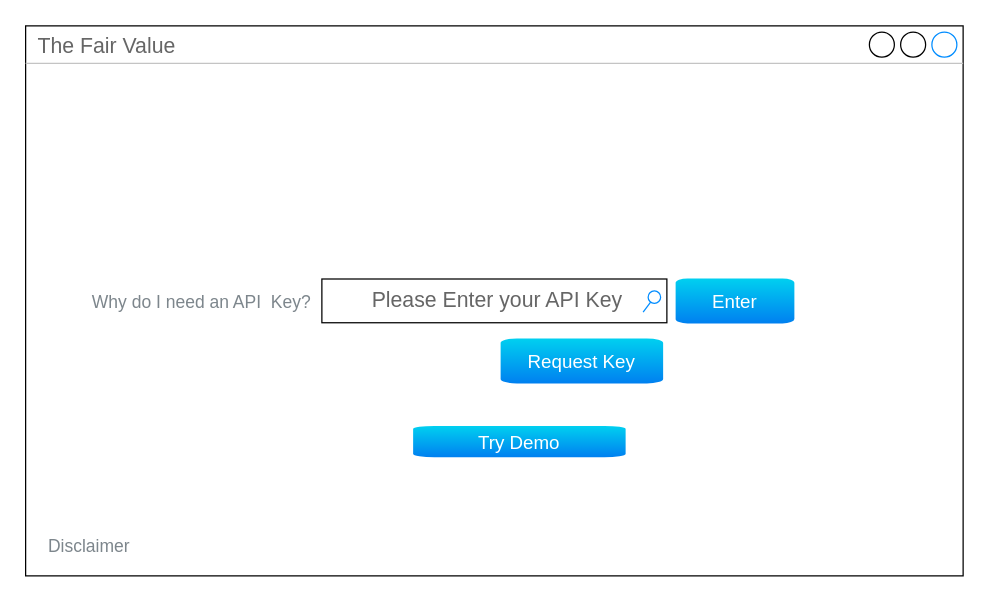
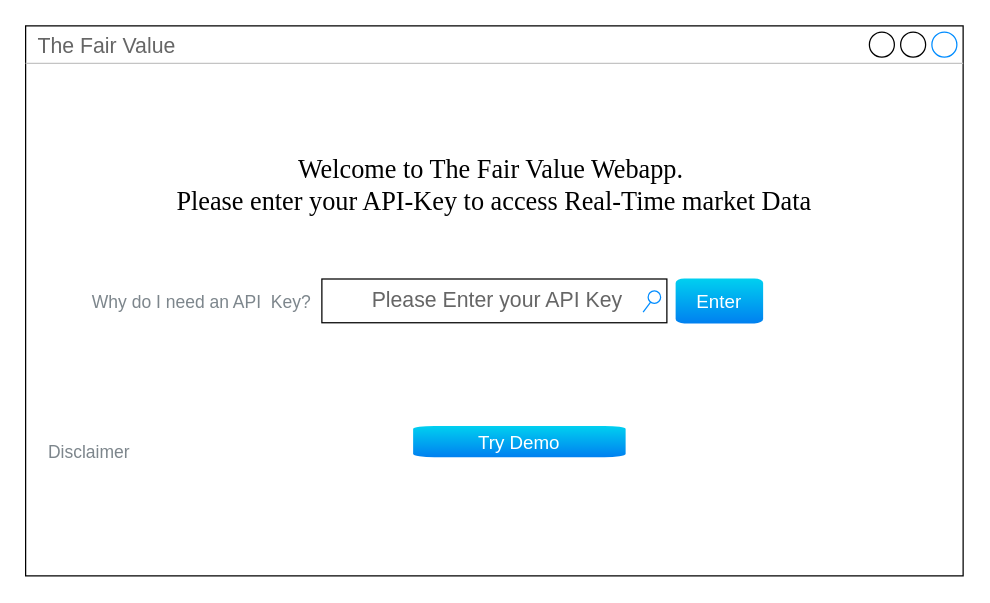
+ <mxCell id="6" value="&lt;div style=&quot;font-size: 21px&quot;&gt;&lt;font style=&quot;font-size: 21px&quot; face=&quot;Times New Roman&quot;&gt;Welcome to The Fair Value Webapp.&amp;nbsp;&lt;/font&gt;&lt;/div&gt;&lt;div style=&quot;font-size: 21px&quot;&gt;&lt;font style=&quot;font-size: 21px&quot; face=&quot;Times New Roman&quot;&gt;Please enter your API-Key to access Real-Time market Data&lt;/font&gt;&lt;/div&gt;" style="text;spacingTop=-5;whiteSpace=wrap;html=1;align=center;fontSize=12;fontFamily=Helvetica;fillColor=none;strokeColor=none;sketch=0;strokeWidth=2;" parent="1" vertex="1"><mxGeometry x="95" y="120" width="600" height="90" as="geometry" /></mxCell>
- <mxCell id="4" value="&lt;font style=&quot;font-size: 15px&quot;&gt;Enter&lt;/font&gt;" style="html=1;strokeWidth=1;shadow=0;dashed=0;shape=mxgraph.ios7ui.icon;fontSize=8;fontColor=#ffffff;buttonText=;whiteSpace=wrap;align=center;sketch=0;" parent="1" vertex="1"><mxGeometry x="540" y="222" width="95" height="36" as="geometry" /></mxCell>
+ <mxCell id="4" value="&lt;font style=&quot;font-size: 15px&quot;&gt;Enter&lt;/font&gt;" style="html=1;strokeWidth=1;shadow=0;dashed=0;shape=mxgraph.ios7ui.icon;fontSize=8;fontColor=#ffffff;buttonText=;whiteSpace=wrap;align=center;sketch=0;" parent="1" vertex="1"><mxGeometry x="540" y="222" width="70" height="36" as="geometry" /></mxCell>
- <mxCell id="5" value="&lt;font style=&quot;font-size: 15px&quot;&gt;Request Key&lt;/font&gt;" style="html=1;strokeWidth=1;shadow=0;dashed=0;shape=mxgraph.ios7ui.icon;fontSize=8;fontColor=#ffffff;buttonText=;whiteSpace=wrap;align=center;sketch=0;" parent="1" vertex="1"><mxGeometry x="400" y="270" width="130" height="36" as="geometry" /></mxCell>
- <mxCell id="8" value="Disclaimer" style="fillColor=none;strokeColor=none;fontSize=14;fontColor=#7D868C;" parent="1" vertex="1"><mxGeometry x="31" y="420" width="80" height="30" as="geometry" /></mxCell>
+ <mxCell id="8" value="Disclaimer" style="fillColor=none;strokeColor=none;fontSize=14;fontColor=#7D868C;" parent="1" vertex="1"><mxGeometry x="31" y="345" width="80" height="30" as="geometry" /></mxCell>
